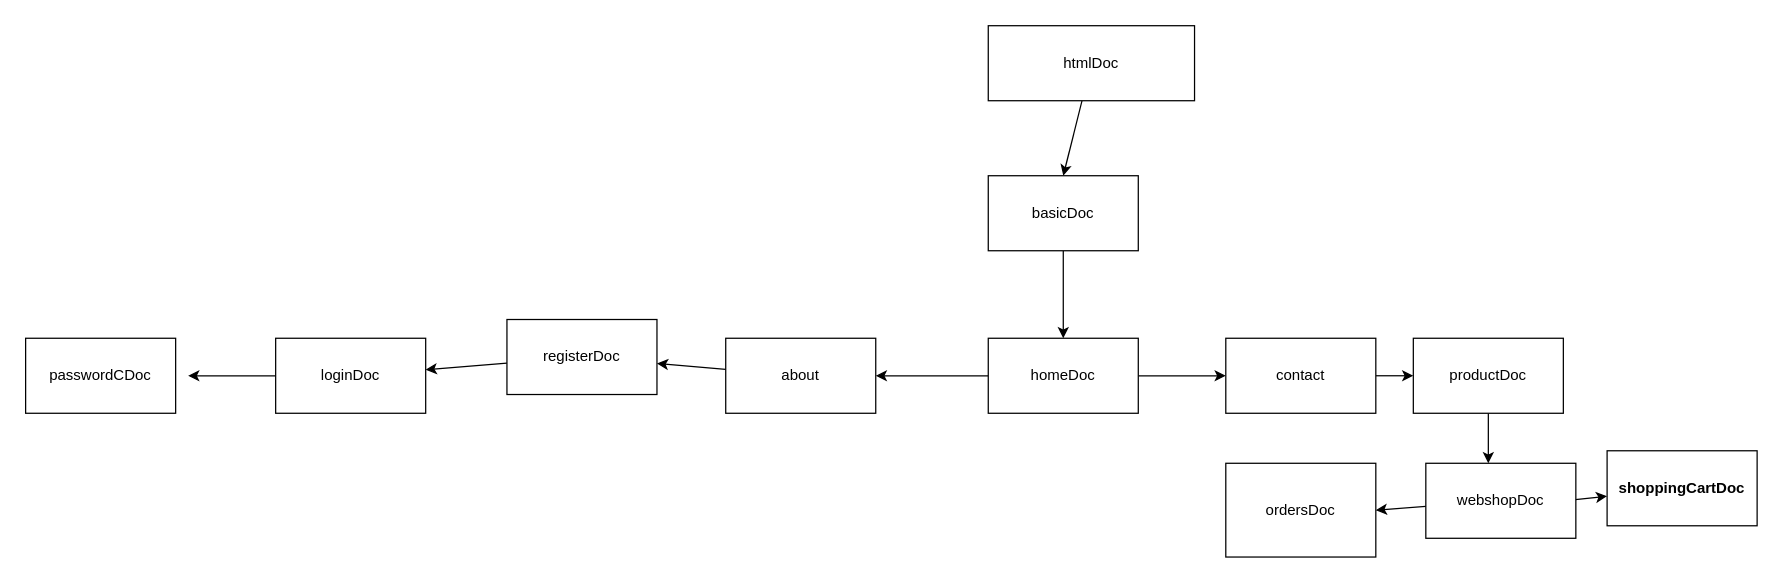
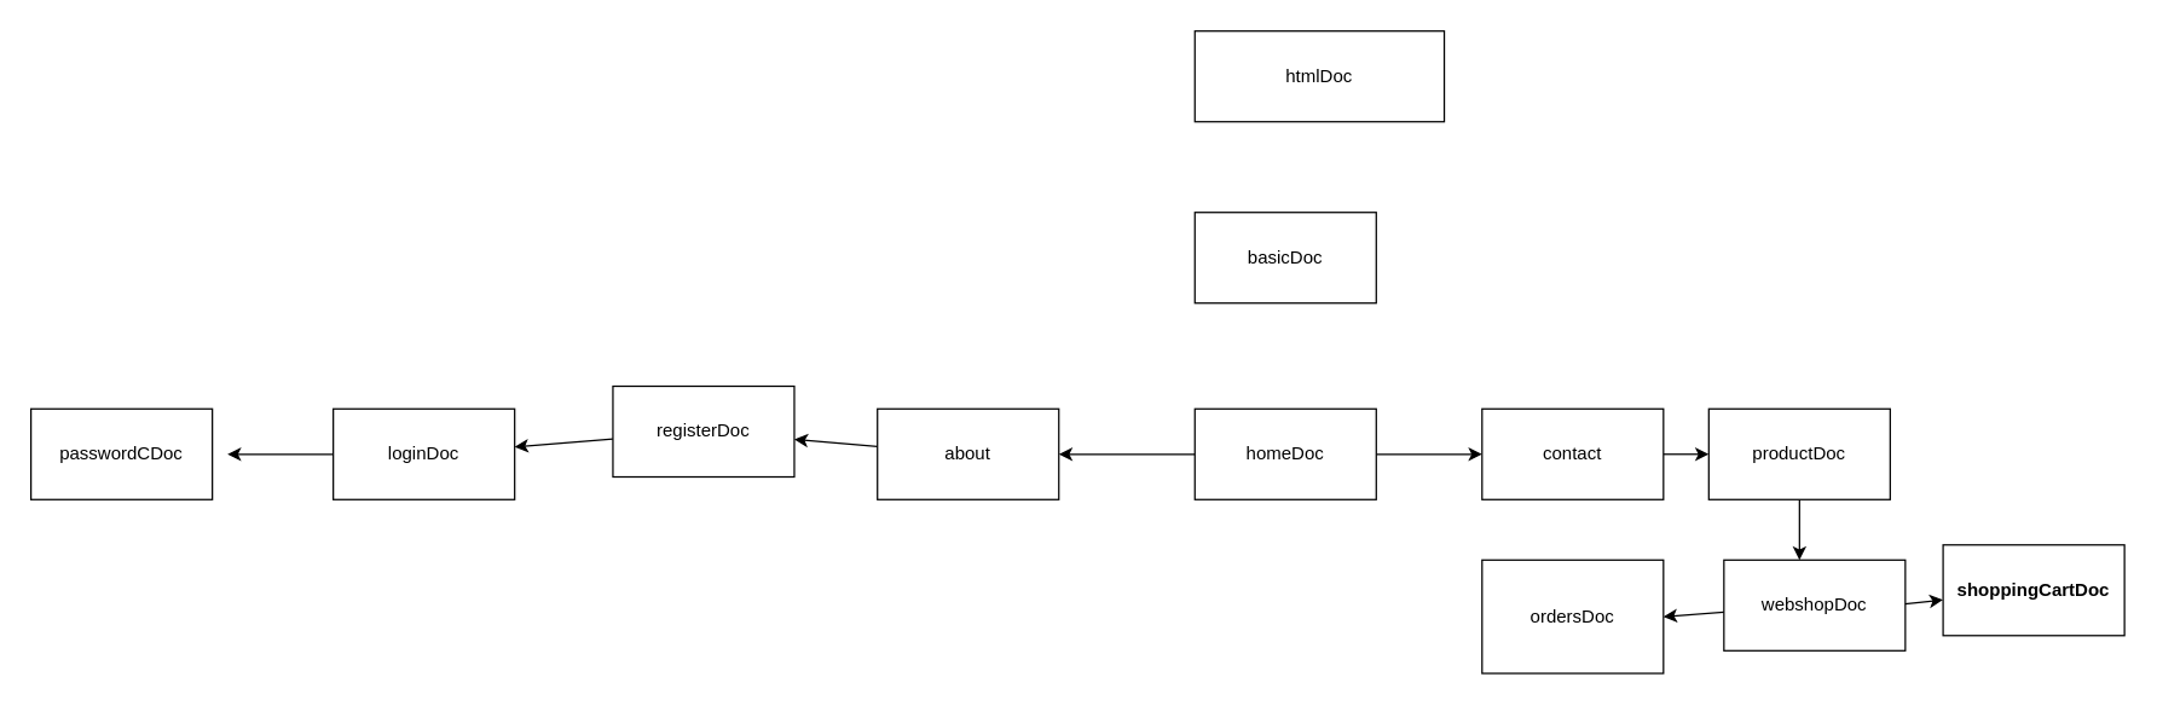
- <mxCell id="2" style="edgeStyle=none;html=1;entryX=0.5;entryY=0;entryDx=0;entryDy=0;" parent="1" source="3" target="5" edge="1"><mxGeometry relative="1" as="geometry" /></mxCell>
- <mxCell id="4" style="edgeStyle=none;html=1;entryX=0.5;entryY=0;entryDx=0;entryDy=0;" parent="1" source="5" target="8" edge="1"><mxGeometry relative="1" as="geometry" /></mxCell>
